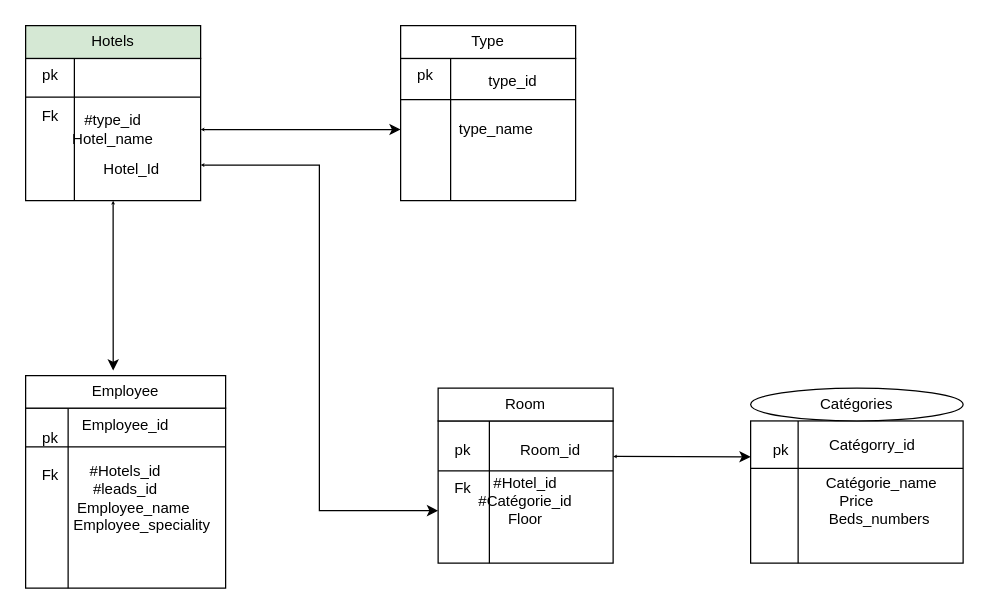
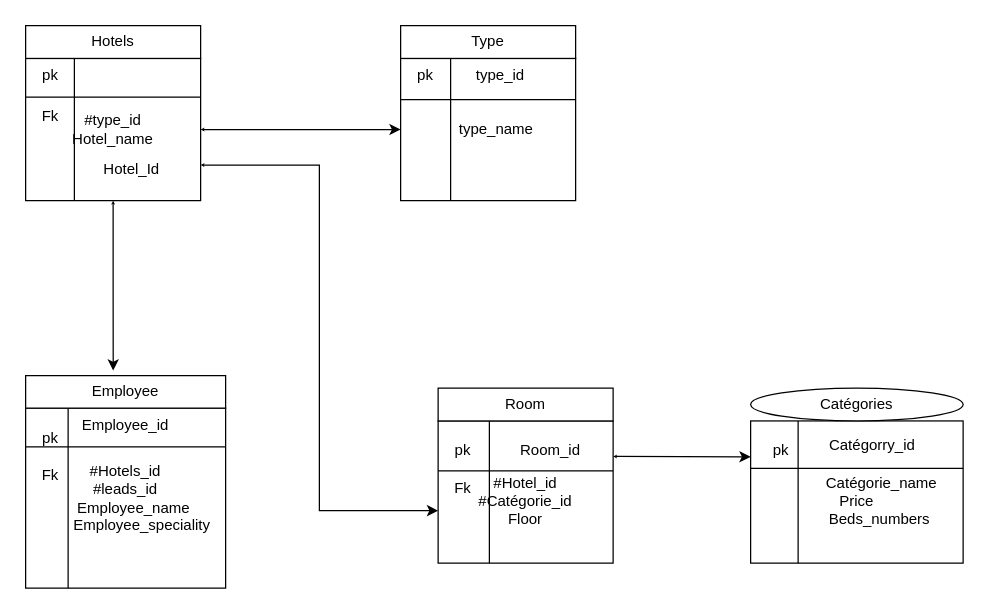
- <mxCell id="4" value="Hotels" style="rounded=0;whiteSpace=wrap;html=1;fillColor=#d5e8d4;" parent="2" vertex="1"><mxGeometry width="140" height="26.25" as="geometry" /></mxCell>
+ <mxCell id="4" value="Hotels" style="rounded=0;whiteSpace=wrap;html=1;" parent="2" vertex="1"><mxGeometry width="140" height="26.25" as="geometry" /></mxCell>
- <mxCell id="12" value="type_id" style="text;html=1;strokeColor=none;fillColor=none;align=center;verticalAlign=middle;whiteSpace=wrap;rounded=0;" parent="8" vertex="1"><mxGeometry x="70" y="35" width="40" height="20" as="geometry" /></mxCell>
+ <mxCell id="12" value="type_id" style="text;html=1;strokeColor=none;fillColor=none;align=center;verticalAlign=middle;whiteSpace=wrap;rounded=0;" parent="8" vertex="1"><mxGeometry x="60" y="30" width="40" height="20" as="geometry" /></mxCell>
